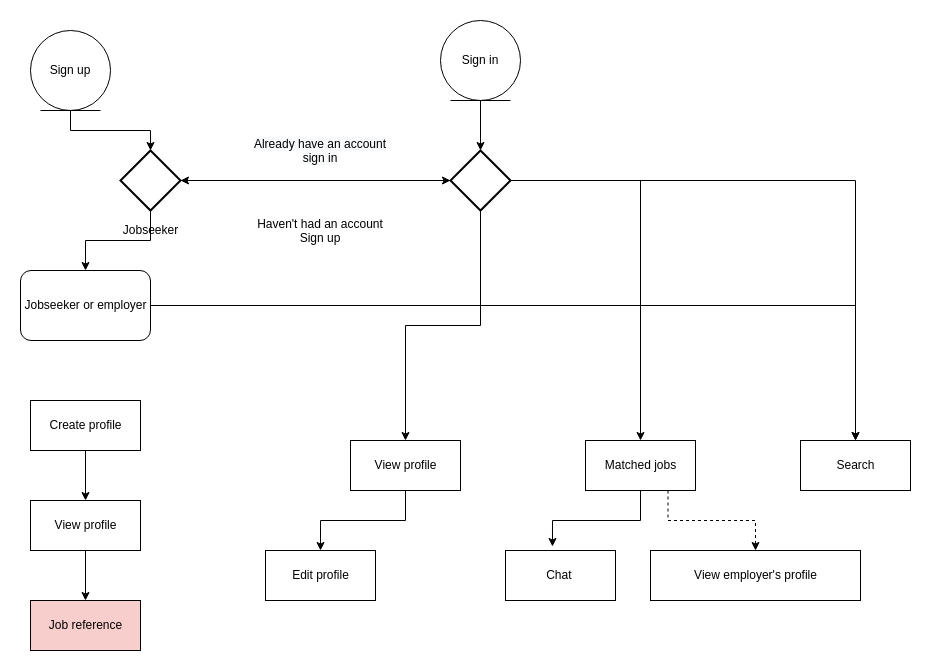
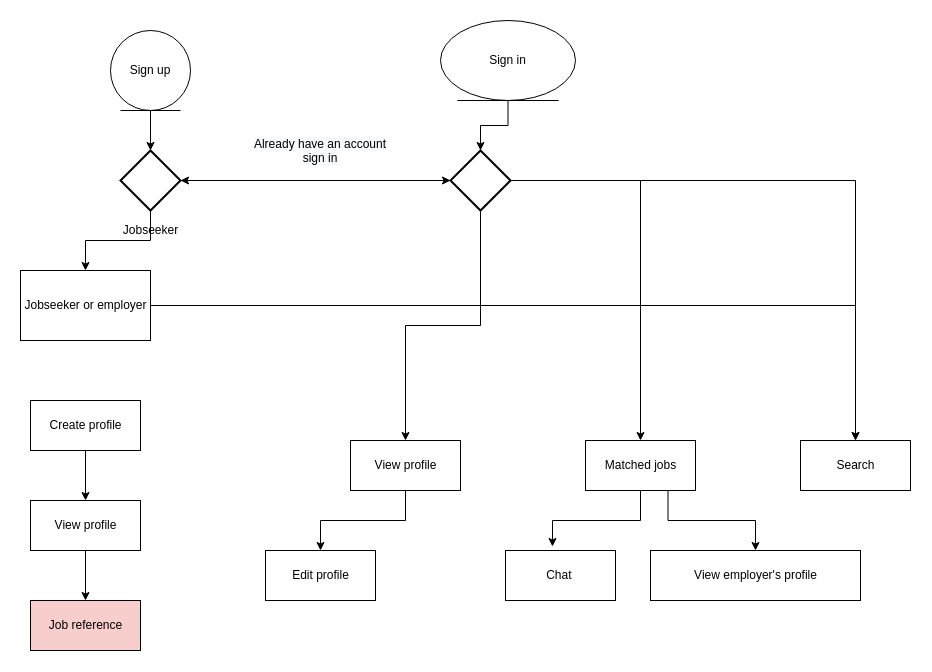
- <mxCell id="22" value="Sign in" style="ellipse;shape=umlEntity;whiteSpace=wrap;html=1;" vertex="1" parent="1"><mxGeometry x="440" y="20" width="80" height="80" as="geometry" /></mxCell>
+ <mxCell id="22" value="Sign in" style="ellipse;shape=umlEntity;whiteSpace=wrap;html=1;" vertex="1" parent="1"><mxGeometry x="440" y="20" width="135" height="80" as="geometry" /></mxCell>
- <mxCell id="5" value="Sign up" style="ellipse;shape=umlEntity;whiteSpace=wrap;html=1;" vertex="1" parent="1"><mxGeometry x="30" y="30" width="80" height="80" as="geometry" /></mxCell>
+ <mxCell id="5" value="Sign up" style="ellipse;shape=umlEntity;whiteSpace=wrap;html=1;" vertex="1" parent="1"><mxGeometry x="110" y="30" width="80" height="80" as="geometry" /></mxCell>
- <mxCell id="32" value="&lt;font face=&quot;helvetica&quot;&gt;Haven't had an account&lt;br&gt;Sign up&lt;br&gt;&lt;/font&gt;" style="text;whiteSpace=wrap;html=1;align=center;" vertex="1" parent="1"><mxGeometry x="240" y="210" width="160" height="40" as="geometry" /></mxCell>
- <mxCell id="3" value="Jobseeker or employer&lt;br&gt;" style="html=1;rounded=1;" vertex="1" parent="1"><mxGeometry x="20" y="270" width="130" height="70" as="geometry" /></mxCell>
+ <mxCell id="3" value="Jobseeker or employer&lt;br&gt;" style="html=1;" vertex="1" parent="1"><mxGeometry x="20" y="270" width="130" height="70" as="geometry" /></mxCell>
- <mxCell id="13" style="edgeStyle=orthogonalEdgeStyle;rounded=0;orthogonalLoop=1;jettySize=auto;html=1;exitX=0.75;exitY=1;exitDx=0;exitDy=0;entryX=0.5;entryY=0;entryDx=0;entryDy=0;dashed=1;" edge="1" parent="1" source="14" target="20"><mxGeometry relative="1" as="geometry"><mxPoint x="720" y="550" as="targetPoint" /></mxGeometry></mxCell>
+ <mxCell id="13" style="edgeStyle=orthogonalEdgeStyle;rounded=0;orthogonalLoop=1;jettySize=auto;html=1;exitX=0.75;exitY=1;exitDx=0;exitDy=0;entryX=0.5;entryY=0;entryDx=0;entryDy=0;" edge="1" parent="1" source="14" target="20"><mxGeometry relative="1" as="geometry"><mxPoint x="720" y="550" as="targetPoint" /></mxGeometry></mxCell>
